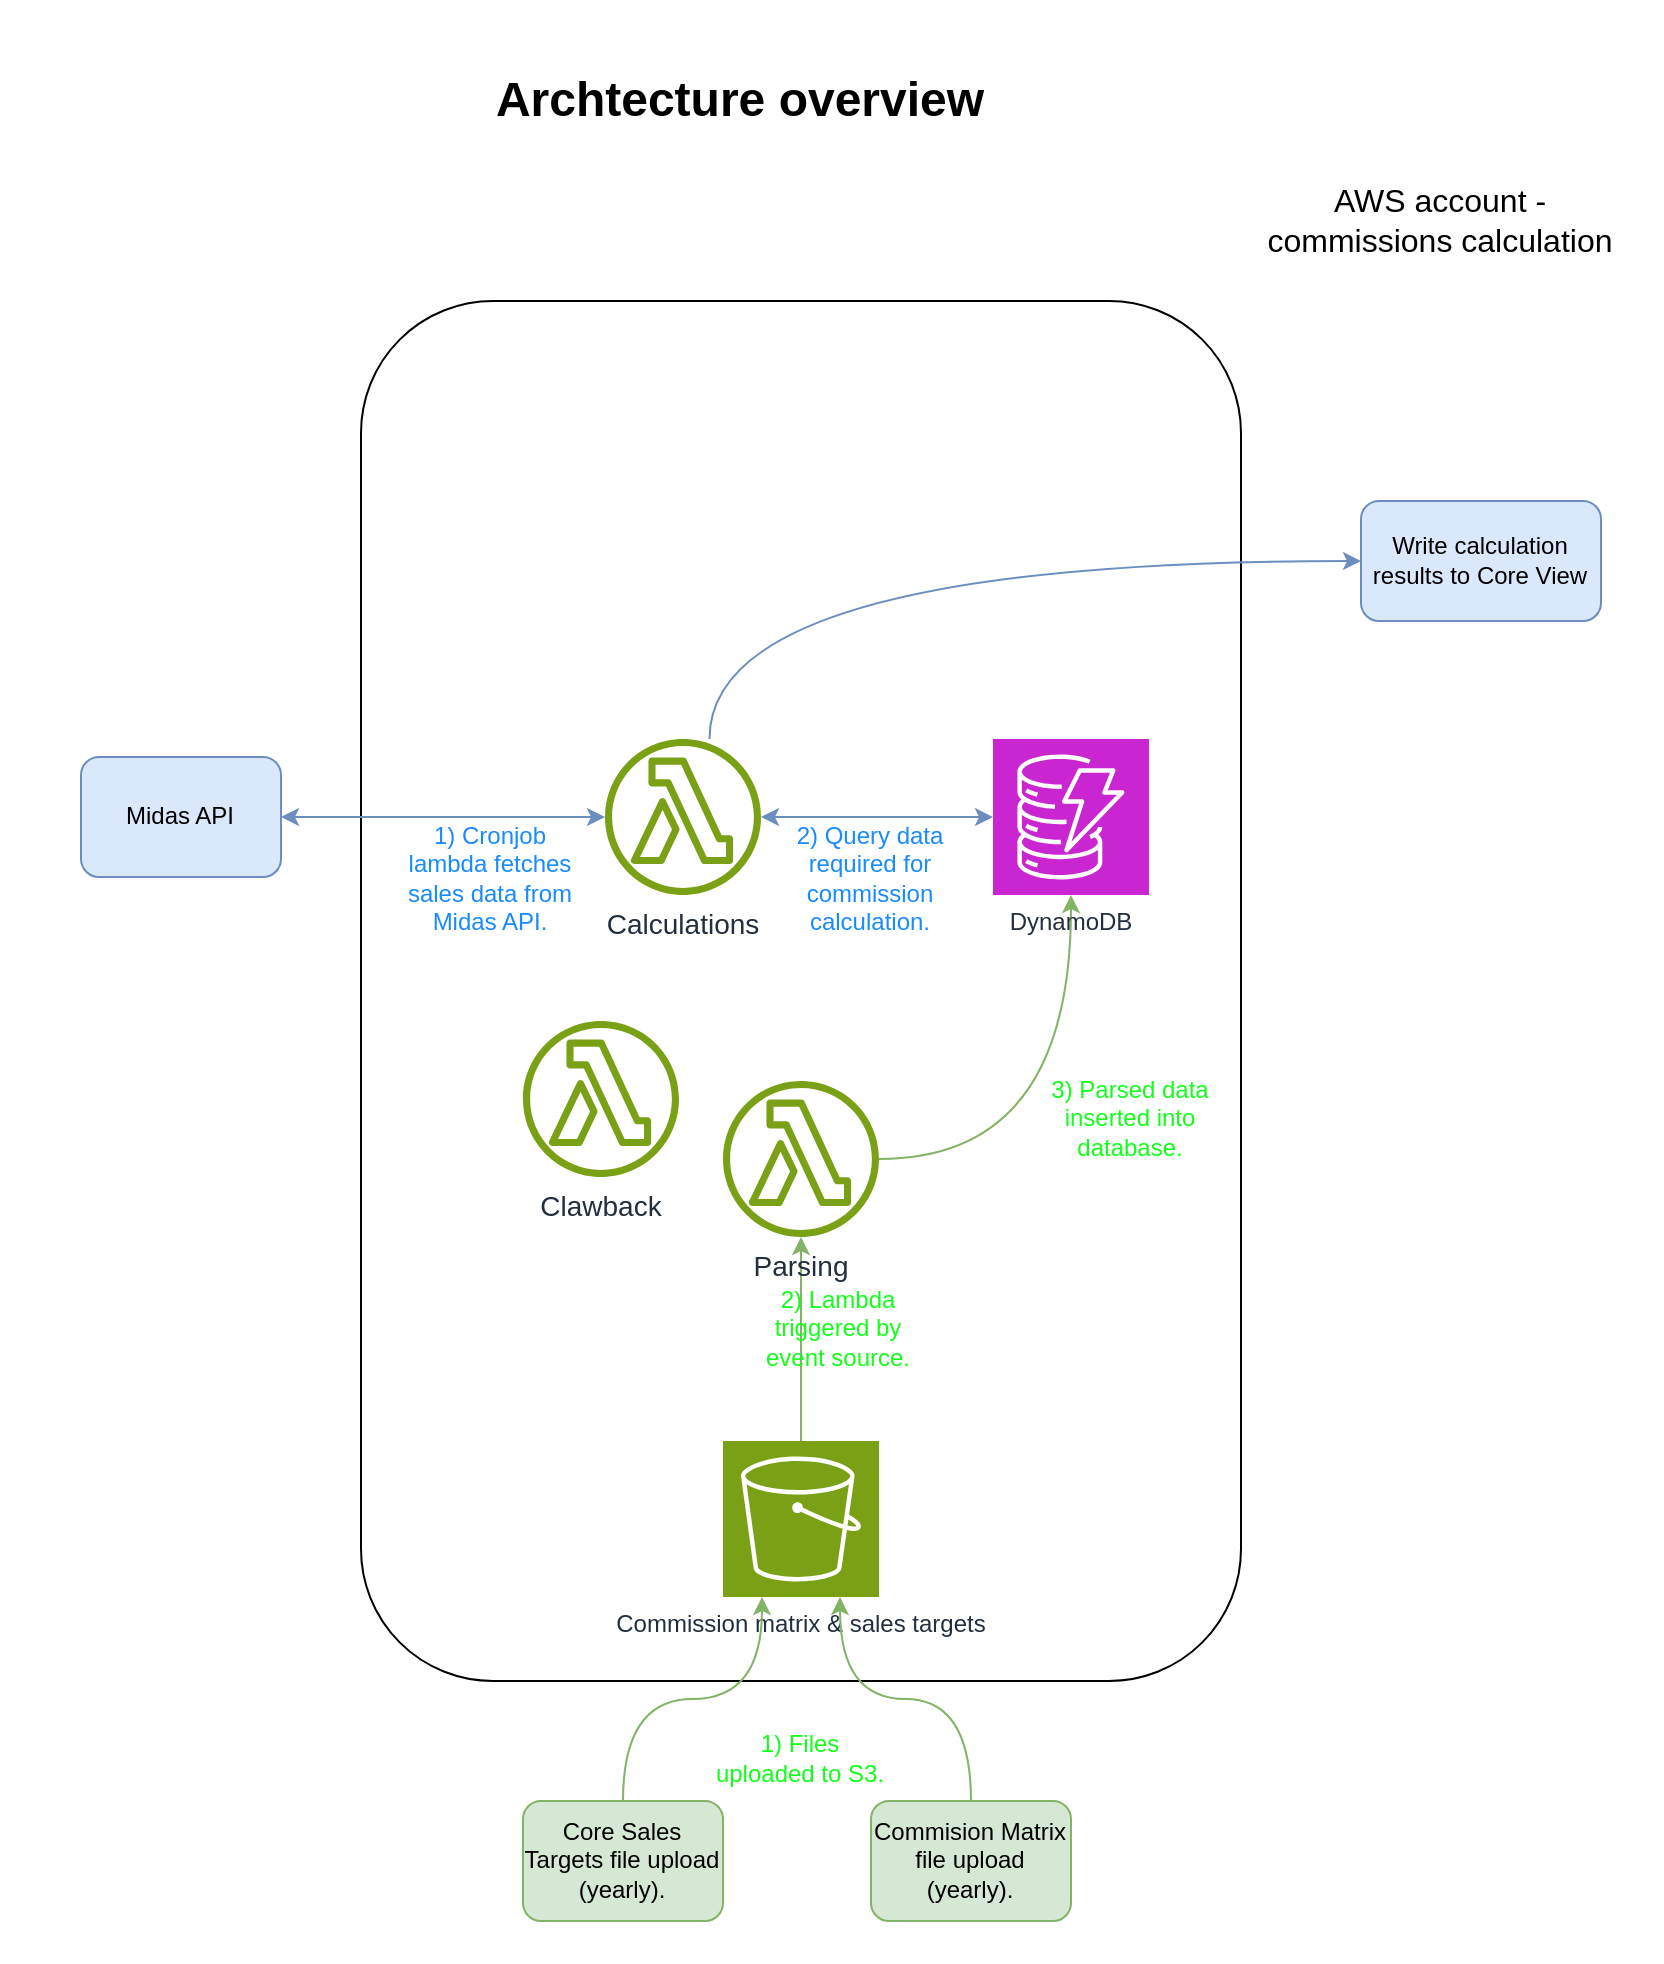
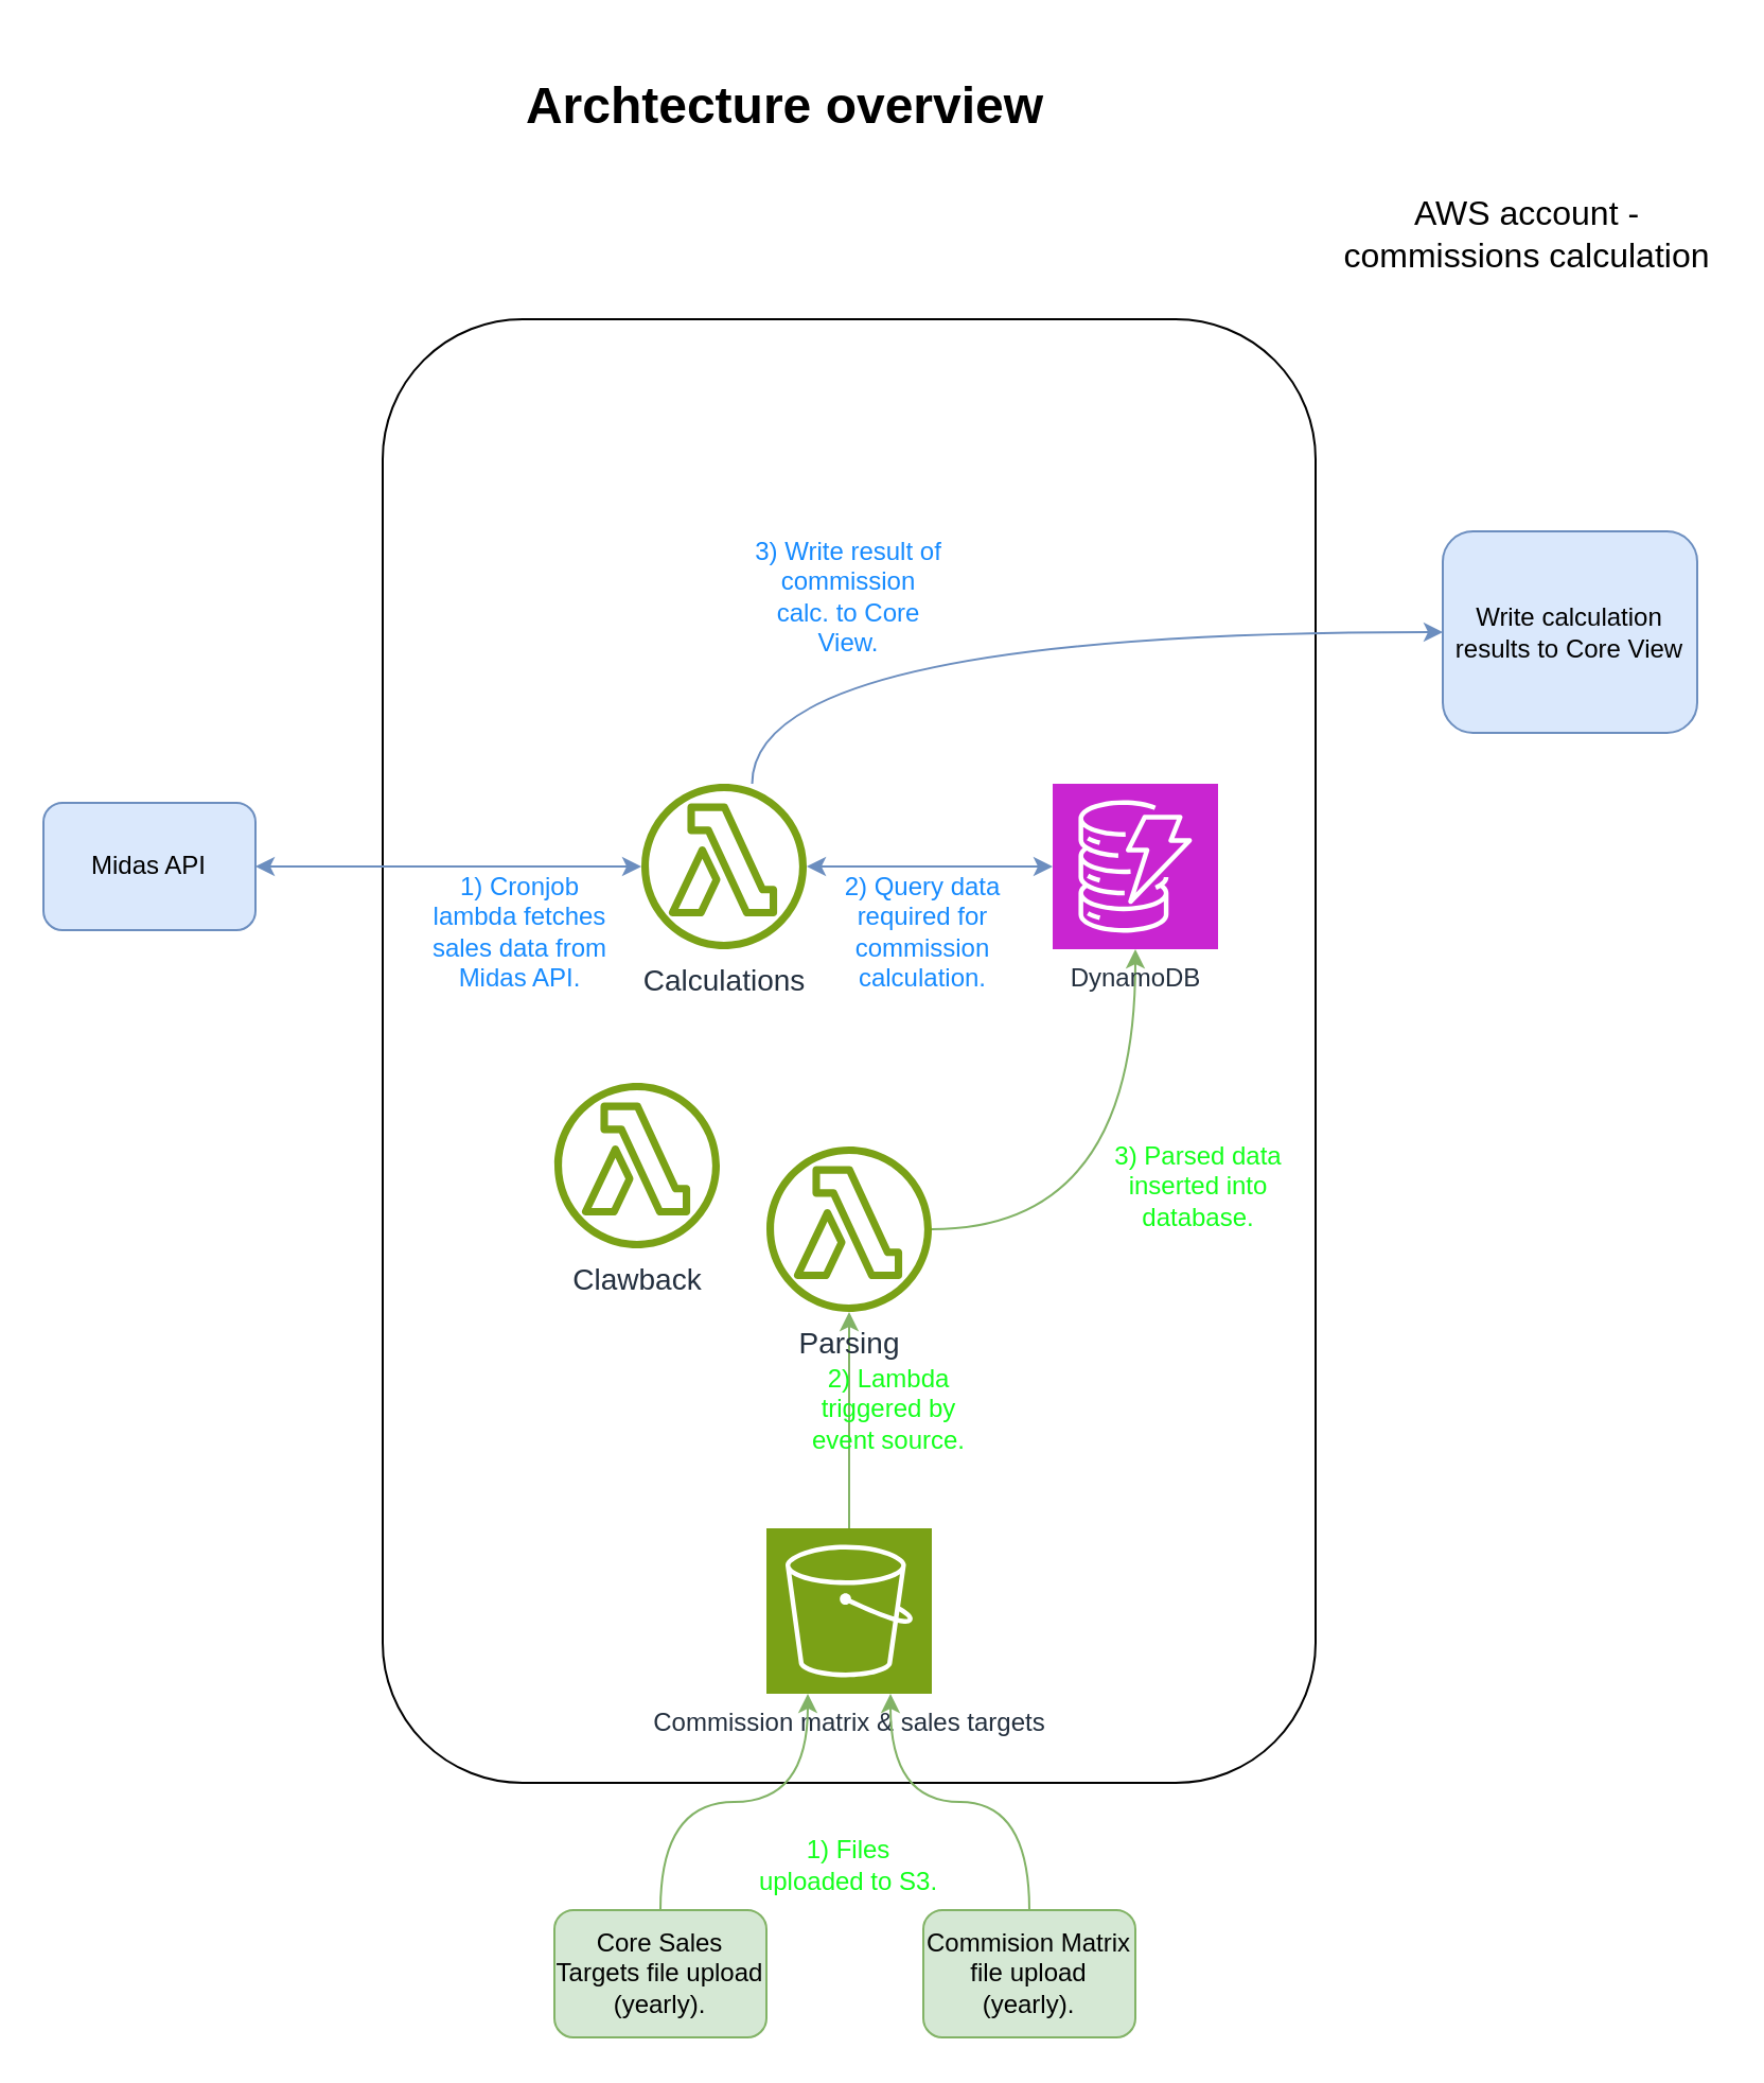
- <mxCell id="9" value="Write calculation results to Core View" style="rounded=1;whiteSpace=wrap;html=1;fillColor=#dae8fc;strokeColor=#6c8ebf;" parent="1" vertex="1"><mxGeometry x="680" y="250" width="120" height="60" as="geometry" /></mxCell>
+ <mxCell id="9" value="Write calculation results to Core View" style="rounded=1;whiteSpace=wrap;html=1;fillColor=#dae8fc;strokeColor=#6c8ebf;" parent="1" vertex="1"><mxGeometry x="680" y="250" width="120" height="95" as="geometry" /></mxCell>
+ <mxCell id="20" value="3) Write result of commission calc. to Core View." style="text;html=1;strokeColor=none;fillColor=none;align=center;verticalAlign=middle;whiteSpace=wrap;rounded=0;fontColor=#178BFF;" parent="1" vertex="1"><mxGeometry x="355" y="252" width="90" height="58" as="geometry" /></mxCell>
- <mxCell id="3" value="Midas API" style="rounded=1;whiteSpace=wrap;html=1;fillColor=#dae8fc;strokeColor=#6c8ebf;" parent="1" vertex="1"><mxGeometry x="40" y="378" width="100" height="60" as="geometry" /></mxCell>
+ <mxCell id="3" value="Midas API" style="rounded=1;whiteSpace=wrap;html=1;fillColor=#dae8fc;strokeColor=#6c8ebf;" parent="1" vertex="1"><mxGeometry x="20" y="378" width="100" height="60" as="geometry" /></mxCell>
